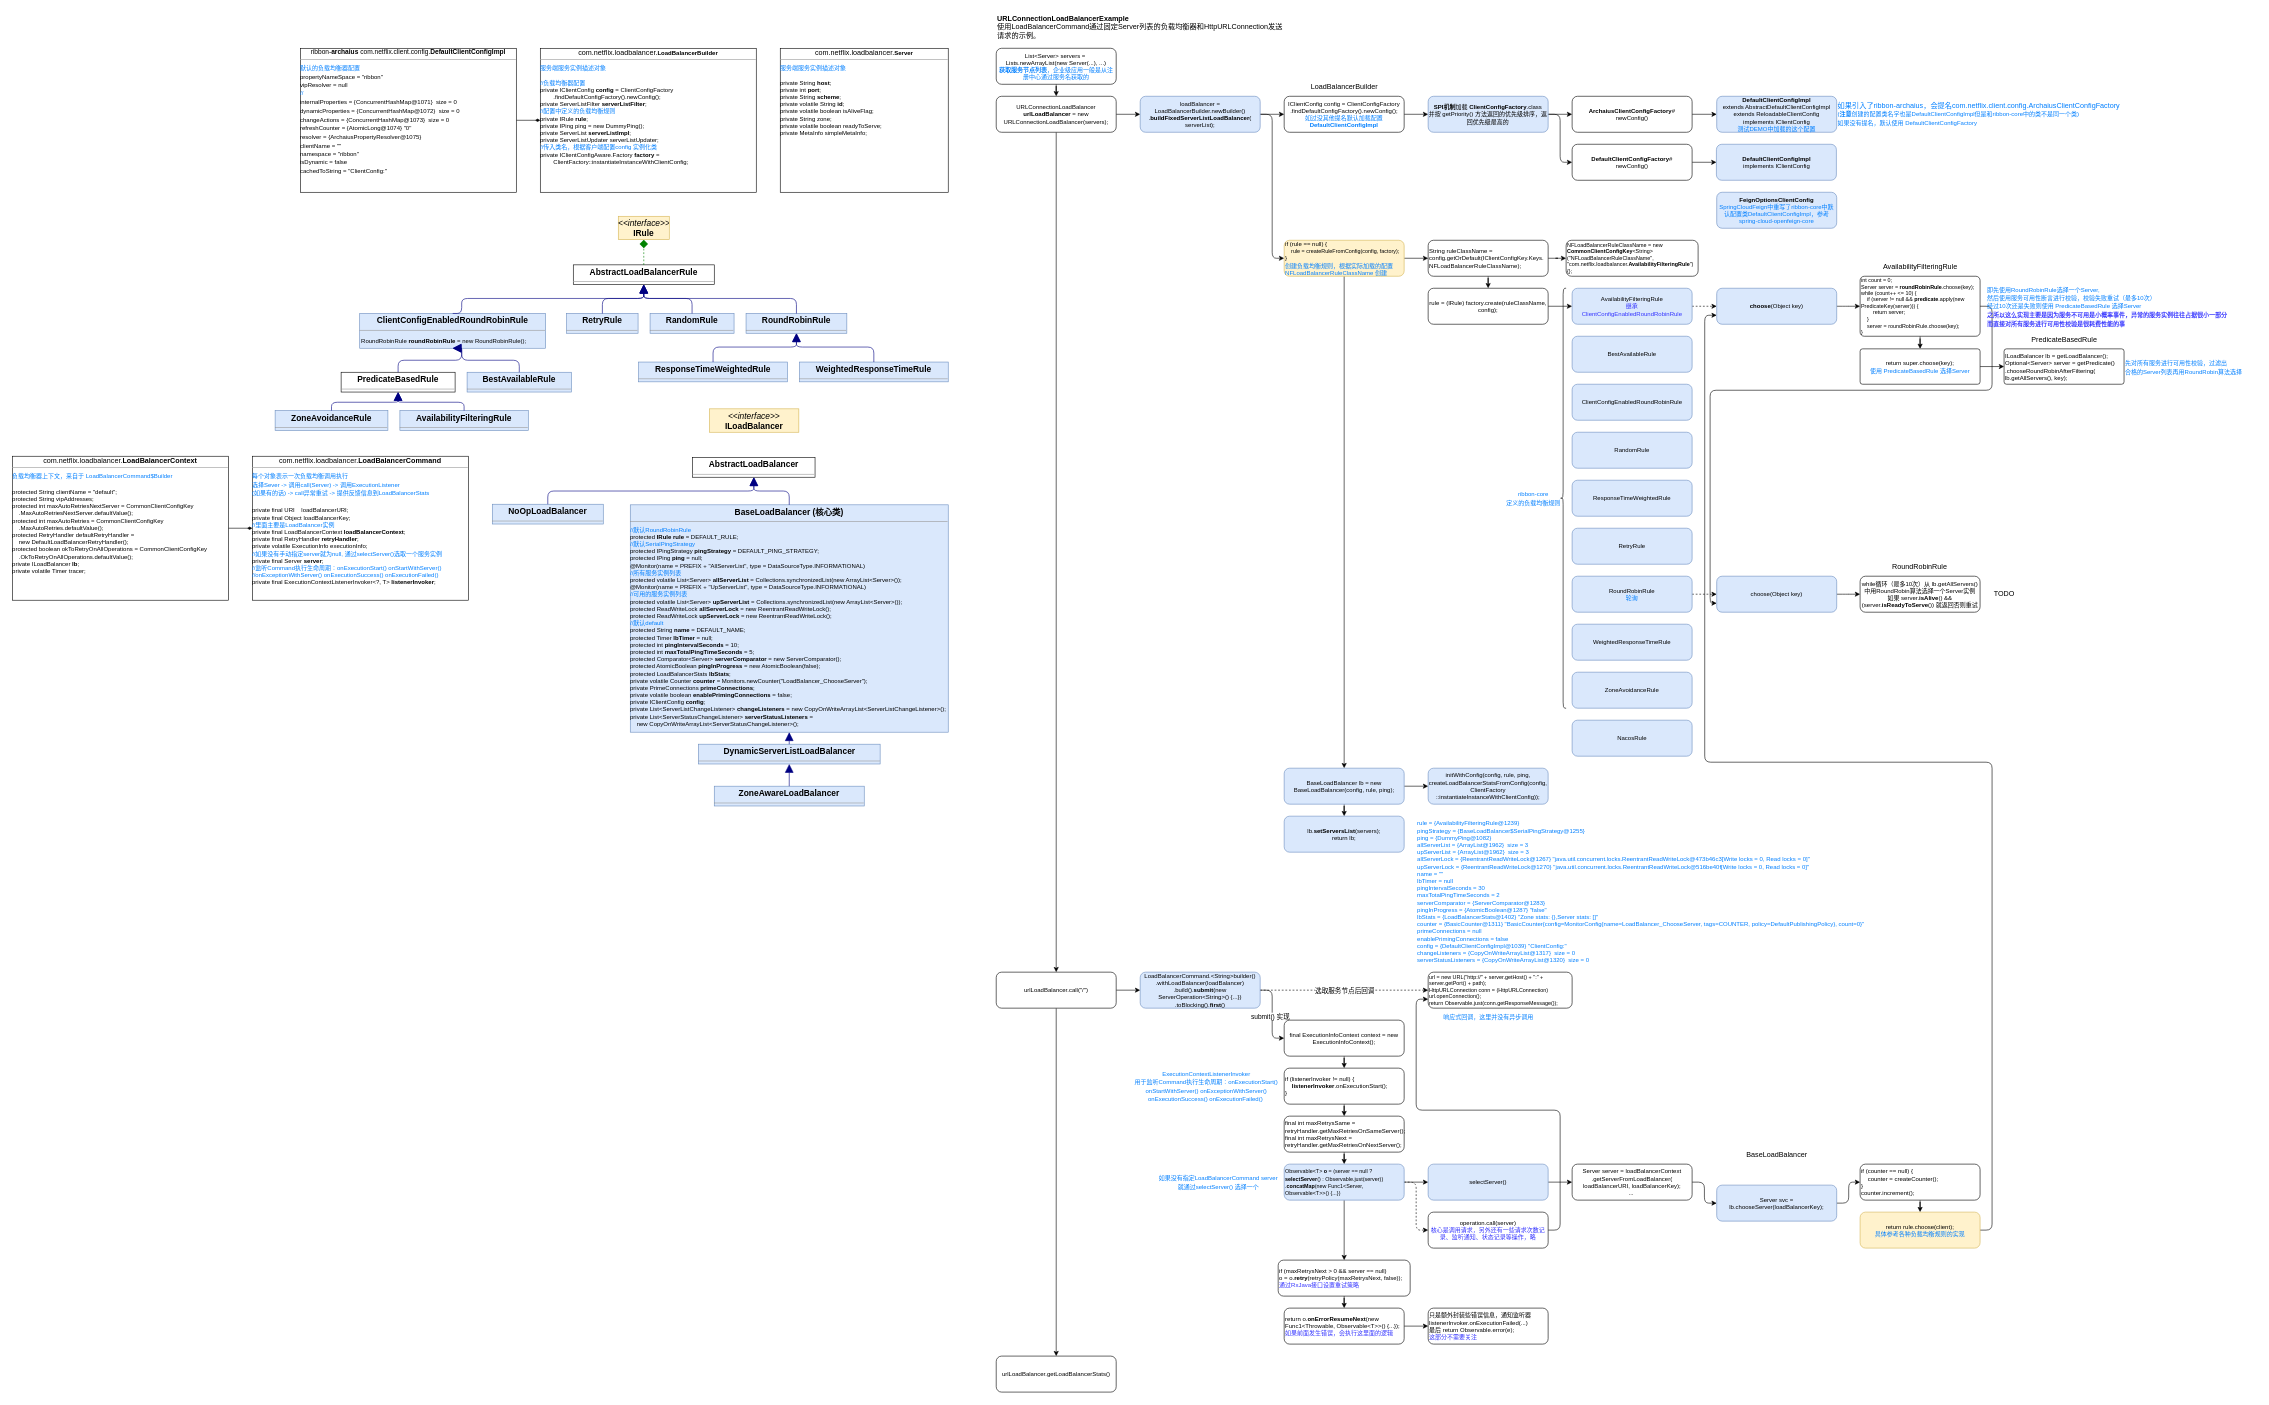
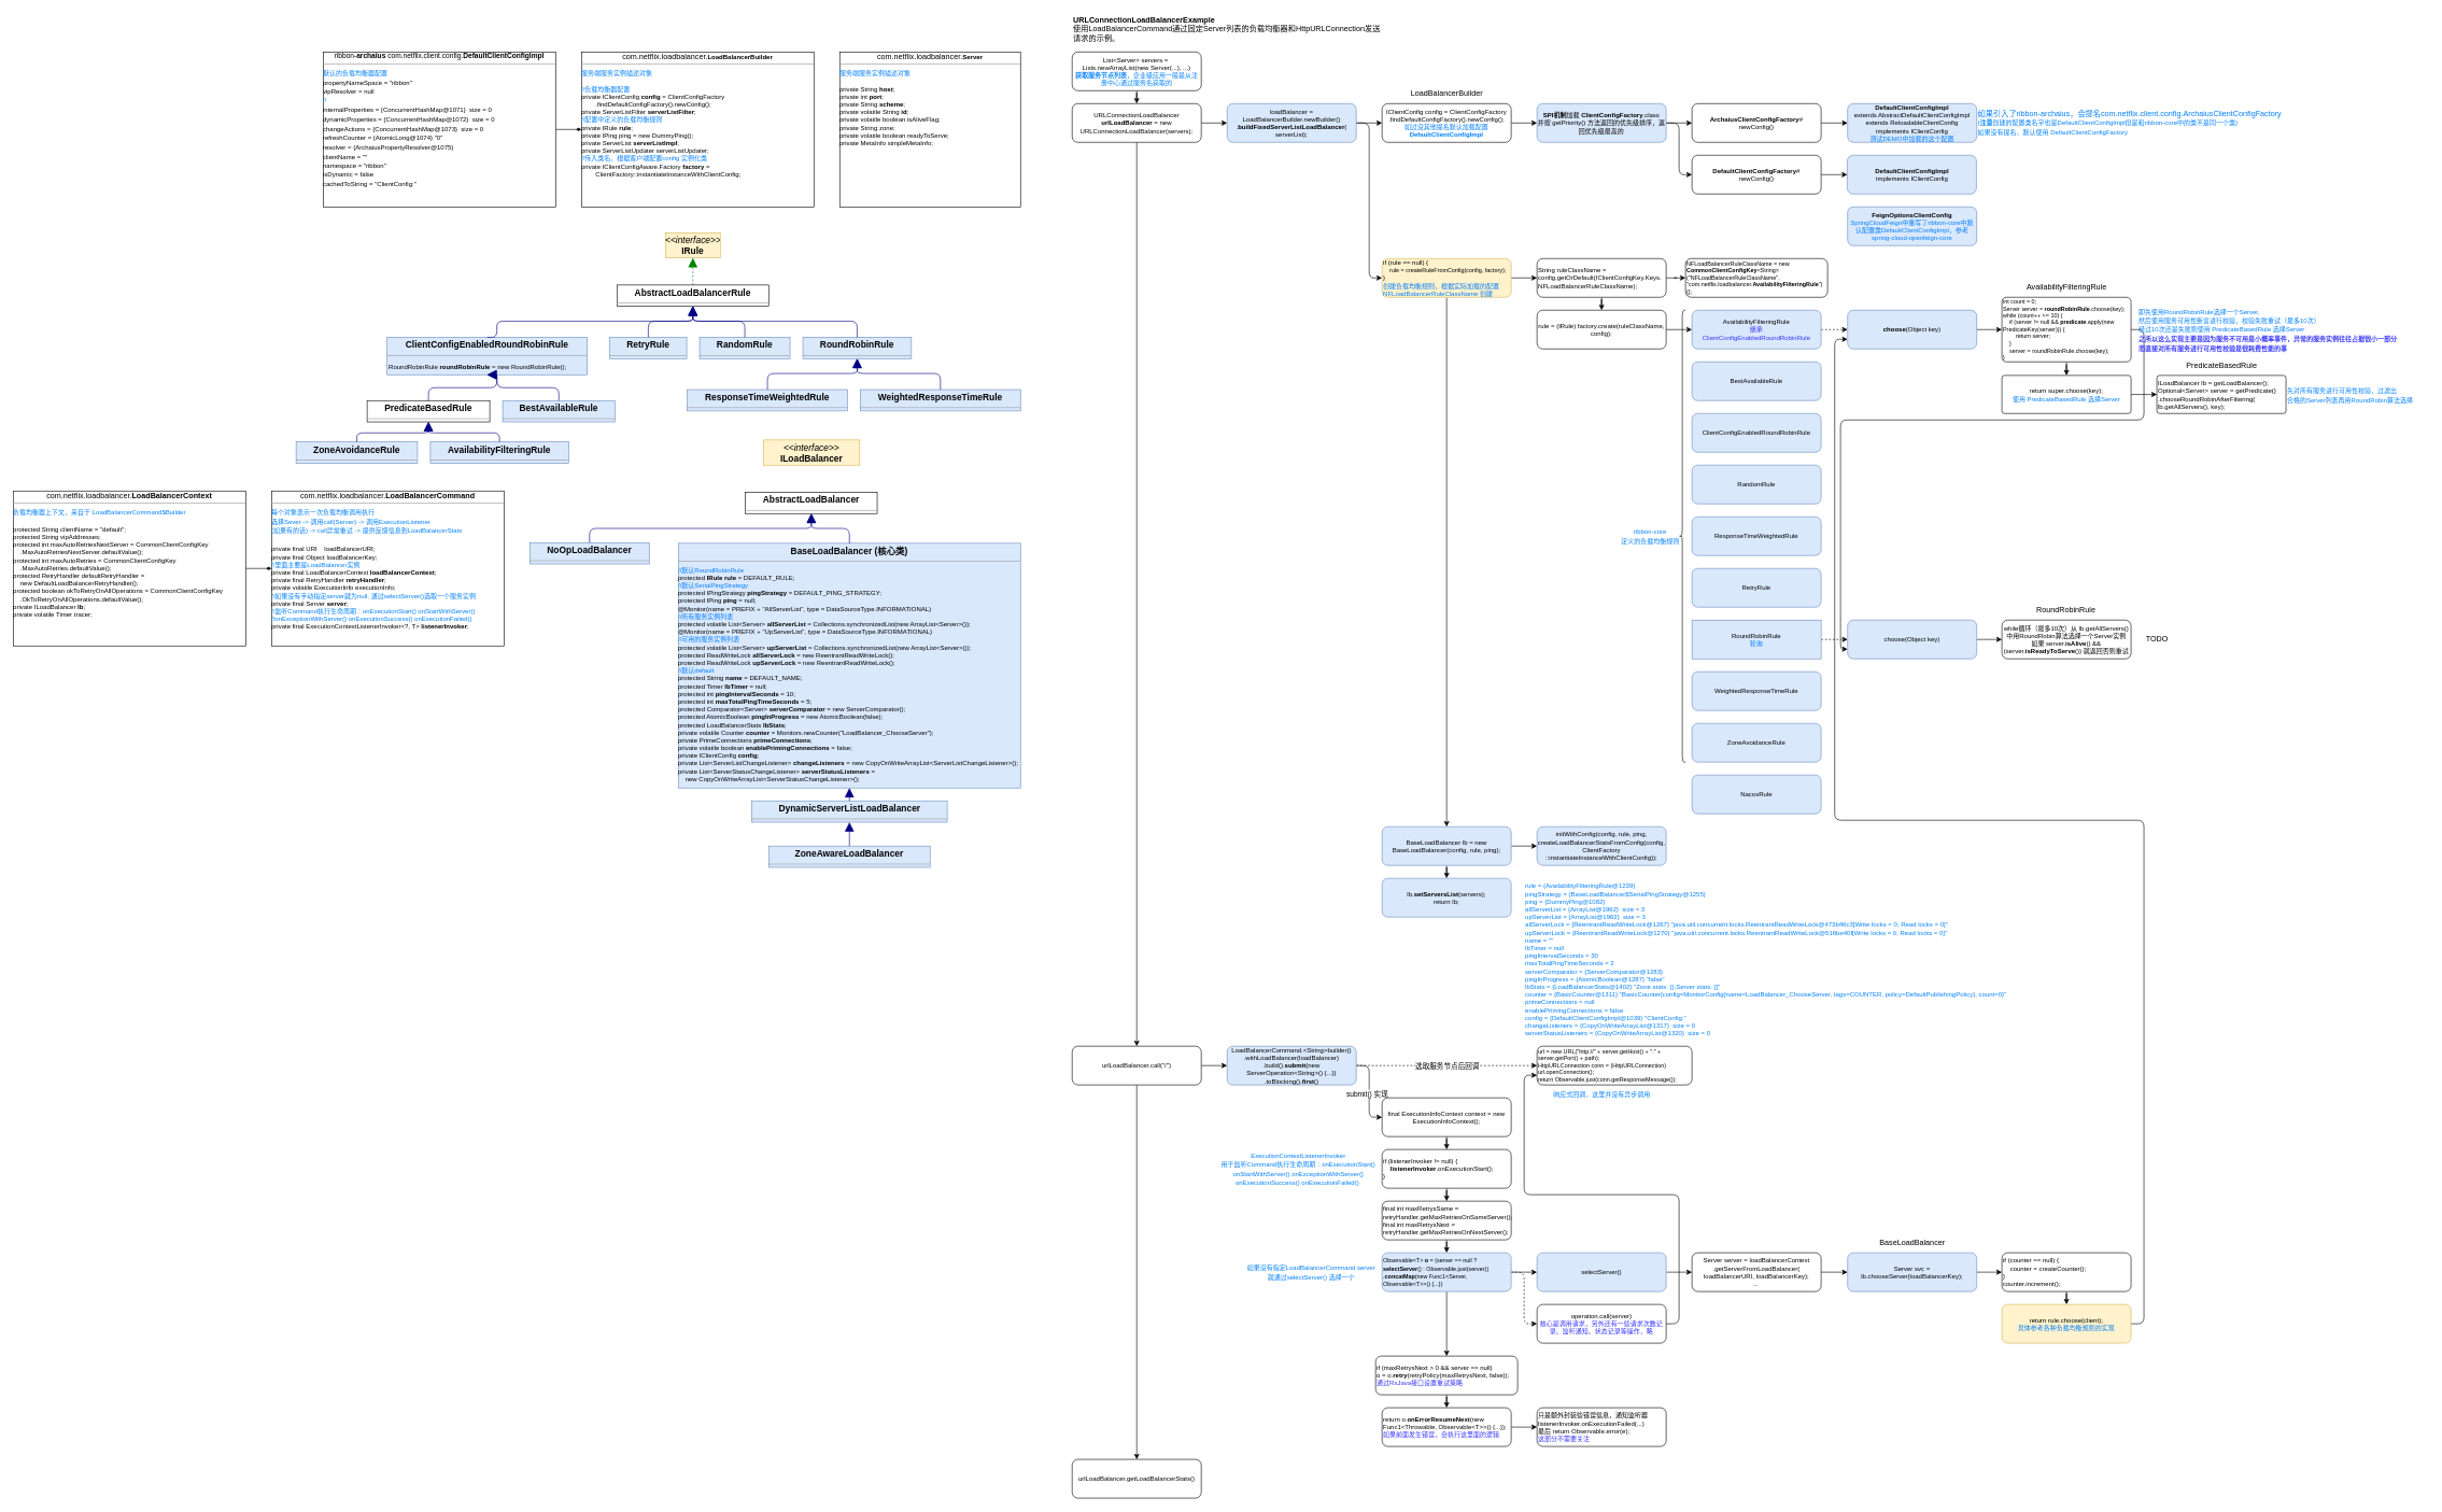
- <mxCell id="68" value="" style="html=1;rounded=1;edgeStyle=orthogonalEdgeStyle;dashed=1;startArrow=none;endArrow=diamond;endSize=12;strokeColor=#008200;exitX=0.500;exitY=0.002;exitDx=0;exitDy=0;entryX=0.500;entryY=1.002;entryDx=0;entryDy=0;" parent="1" source="56" target="60" edge="1"><mxGeometry width="50" height="50" relative="1" as="geometry"><Array as="points" /></mxGeometry></mxCell>
+ <mxCell id="68" value="" style="html=1;rounded=1;edgeStyle=orthogonalEdgeStyle;dashed=1;startArrow=none;endArrow=block;endSize=12;strokeColor=#008200;exitX=0.500;exitY=0.002;exitDx=0;exitDy=0;entryX=0.500;entryY=1.002;entryDx=0;entryDy=0;" parent="1" source="56" target="60" edge="1"><mxGeometry width="50" height="50" relative="1" as="geometry"><Array as="points" /></mxGeometry></mxCell>
- <mxCell id="50" value="&lt;div style=&quot;&quot;&gt;&lt;font size=&quot;1&quot;&gt;RoundRobinRule&lt;/font&gt;&lt;br&gt;&lt;/div&gt;&lt;div style=&quot;&quot;&gt;&lt;font color=&quot;#007fff&quot; size=&quot;1&quot;&gt;轮询&lt;/font&gt;&lt;/div&gt;" style="rounded=1;whiteSpace=wrap;html=1;fontSize=10;align=center;fillColor=#dae8fc;strokeColor=#6c8ebf;" parent="1" vertex="1"><mxGeometry x="2620" y="960" width="200" height="60" as="geometry" /></mxCell>
+ <mxCell id="50" value="&lt;div style=&quot;&quot;&gt;&lt;font size=&quot;1&quot;&gt;RoundRobinRule&lt;/font&gt;&lt;br&gt;&lt;/div&gt;&lt;div style=&quot;&quot;&gt;&lt;font color=&quot;#007fff&quot; size=&quot;1&quot;&gt;轮询&lt;/font&gt;&lt;/div&gt;" style="whiteSpace=wrap;html=1;fontSize=10;align=center;fillColor=#dae8fc;strokeColor=#6c8ebf;rounded=0;" parent="1" vertex="1"><mxGeometry x="2620" y="960" width="200" height="60" as="geometry" /></mxCell>
- <mxCell id="128" value="&lt;font size=&quot;1&quot;&gt;Server svc = lb.chooseServer(loadBalancerKey);&lt;/font&gt;" style="rounded=1;whiteSpace=wrap;html=1;fontSize=10;align=center;verticalAlign=middle;fillColor=#dae8fc;strokeColor=#6c8ebf;" parent="1" vertex="1"><mxGeometry x="2861" y="1975" width="200" height="60" as="geometry" /></mxCell>
+ <mxCell id="128" value="&lt;font size=&quot;1&quot;&gt;Server svc = lb.chooseServer(loadBalancerKey);&lt;/font&gt;" style="rounded=1;whiteSpace=wrap;html=1;fontSize=10;align=center;verticalAlign=middle;fillColor=#dae8fc;strokeColor=#6c8ebf;" parent="1" vertex="1"><mxGeometry x="2861" y="1940" width="200" height="60" as="geometry" /></mxCell>
